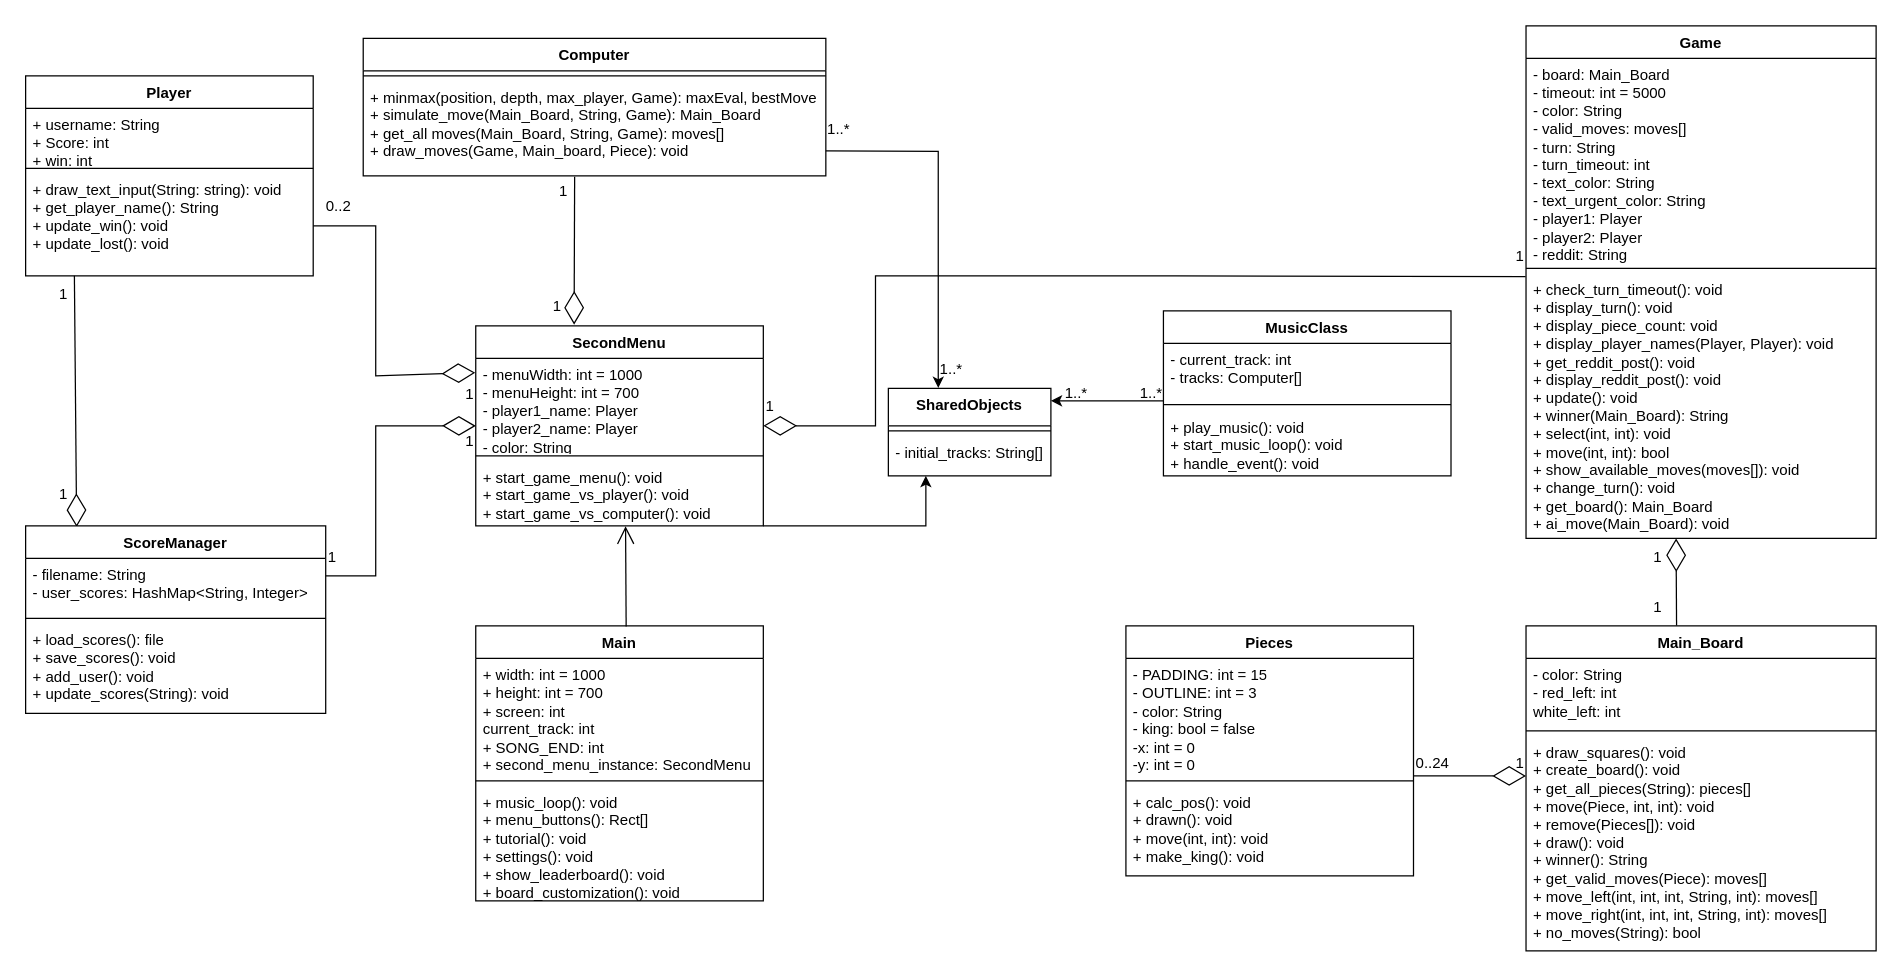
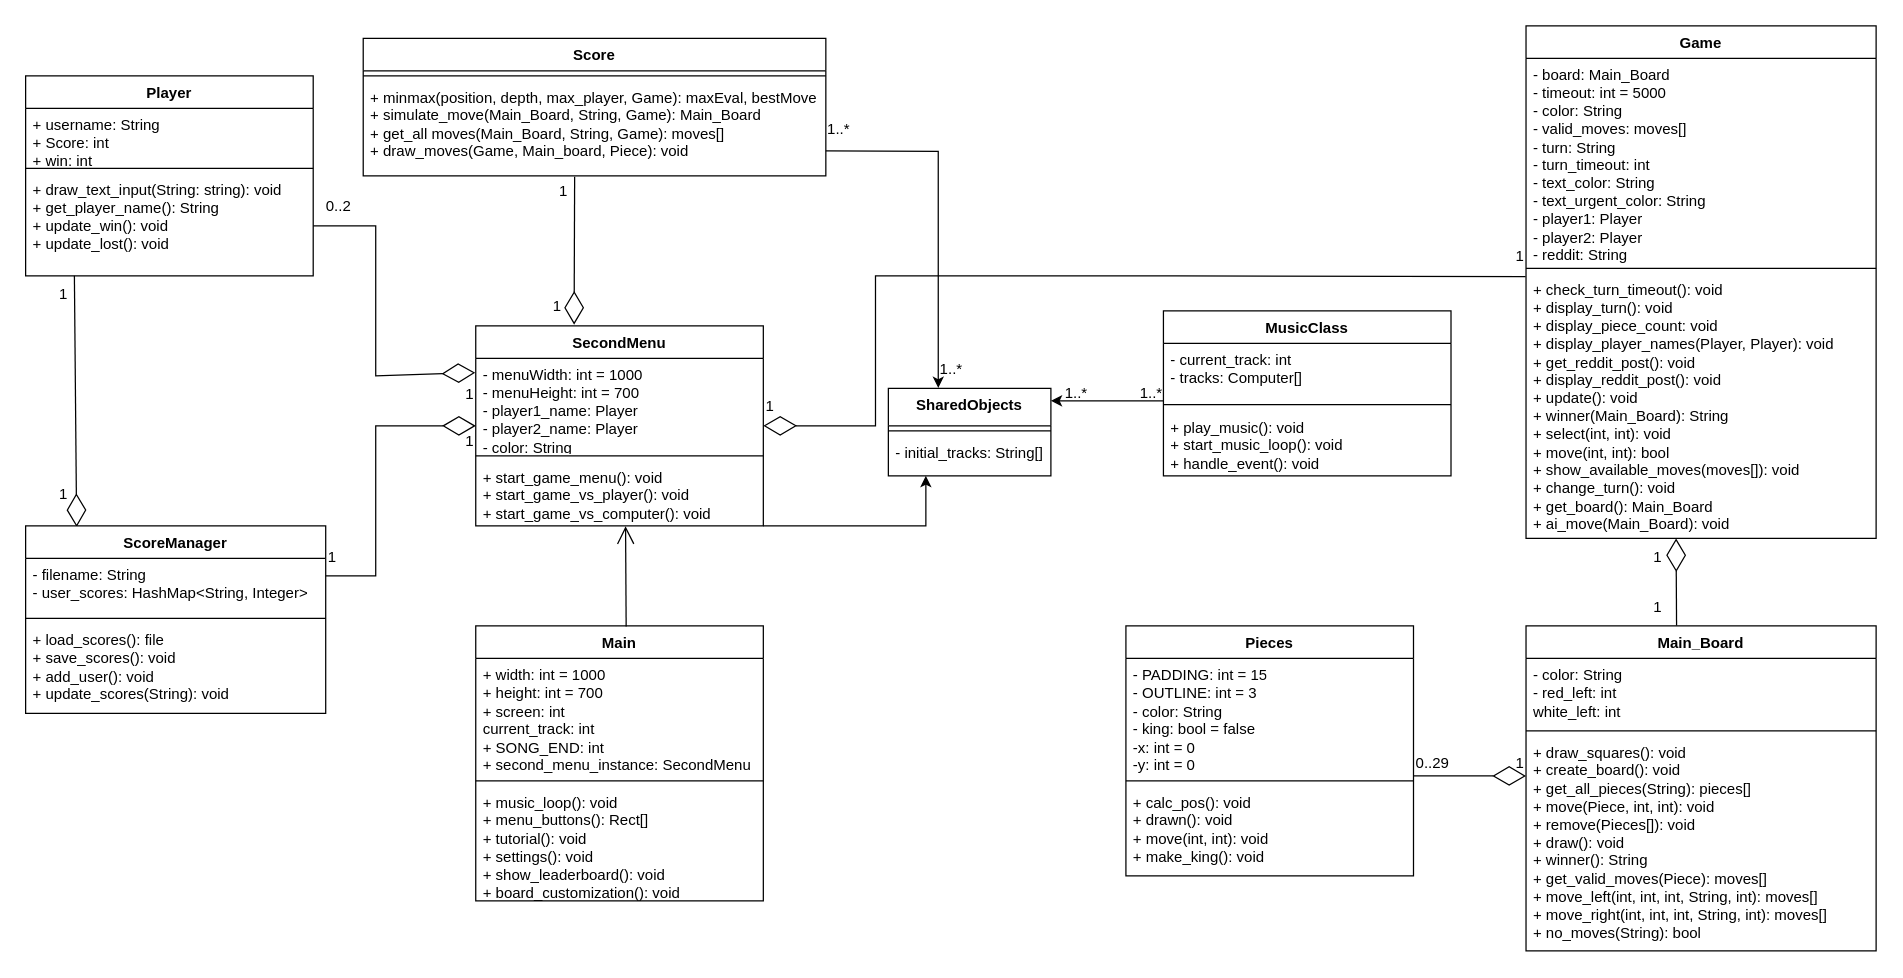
- <mxCell id="23" value="Computer" style="swimlane;fontStyle=1;align=center;verticalAlign=top;childLayout=stackLayout;horizontal=1;startSize=26;horizontalStack=0;resizeParent=1;resizeParentMax=0;resizeLast=0;collapsible=1;marginBottom=0;whiteSpace=wrap;html=1;" vertex="1" parent="1"><mxGeometry x="290" y="30" width="370" height="110" as="geometry" /></mxCell>
+ <mxCell id="23" value="Score" style="swimlane;fontStyle=1;align=center;verticalAlign=top;childLayout=stackLayout;horizontal=1;startSize=26;horizontalStack=0;resizeParent=1;resizeParentMax=0;resizeLast=0;collapsible=1;marginBottom=0;whiteSpace=wrap;html=1;" vertex="1" parent="1"><mxGeometry x="290" y="30" width="370" height="110" as="geometry" /></mxCell>
- <mxCell id="56" value="0..24" style="text;html=1;align=center;verticalAlign=middle;resizable=0;points=[];autosize=1;strokeColor=none;fillColor=none;" vertex="1" parent="1"><mxGeometry x="1120" y="595" width="50" height="30" as="geometry" /></mxCell>
+ <mxCell id="56" value="0..29" style="text;html=1;align=center;verticalAlign=middle;resizable=0;points=[];autosize=1;strokeColor=none;fillColor=none;" vertex="1" parent="1"><mxGeometry x="1120" y="595" width="50" height="30" as="geometry" /></mxCell>
